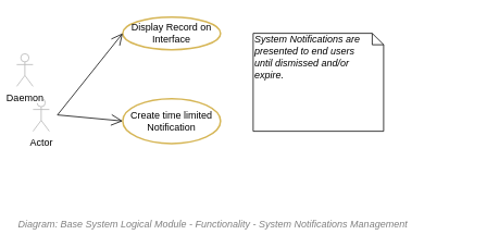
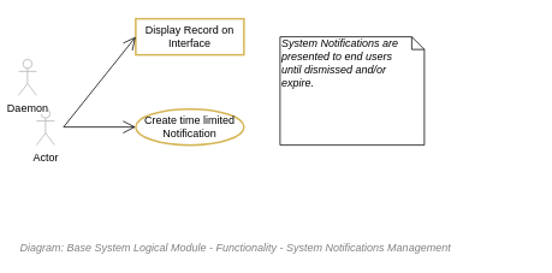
- <mxCell id="5" value="Display Record on Interface" style="ellipse;whiteSpace=wrap;html=1;shadow=0;glass=0;comic=0;strokeColor=#d6b656;strokeWidth=2;fillColor=none;fontSize=12;align=center;" vertex="1" parent="1"><mxGeometry x="150" y="20" width="120" height="40" as="geometry" /></mxCell>
+ <mxCell id="5" value="Display Record on Interface" style="whiteSpace=wrap;html=1;shadow=0;glass=0;comic=0;strokeColor=#d6b656;strokeWidth=2;fillColor=none;fontSize=12;align=center;rounded=0;" vertex="1" parent="1"><mxGeometry x="150" y="20" width="120" height="40" as="geometry" /></mxCell>
- <mxCell id="3" value="Create time limited Notification" style="ellipse;whiteSpace=wrap;html=1;shadow=0;glass=0;comic=0;strokeColor=#d6b656;strokeWidth=2;fillColor=none;fontSize=12;align=center;" vertex="1" parent="1"><mxGeometry x="150" y="120" width="120" height="55" as="geometry" /></mxCell>
+ <mxCell id="3" value="Create time limited Notification" style="ellipse;whiteSpace=wrap;html=1;shadow=0;glass=0;comic=0;strokeColor=#d6b656;strokeWidth=2;fillColor=none;fontSize=12;align=center;" vertex="1" parent="1"><mxGeometry x="150" y="120" width="120" height="40" as="geometry" /></mxCell>
